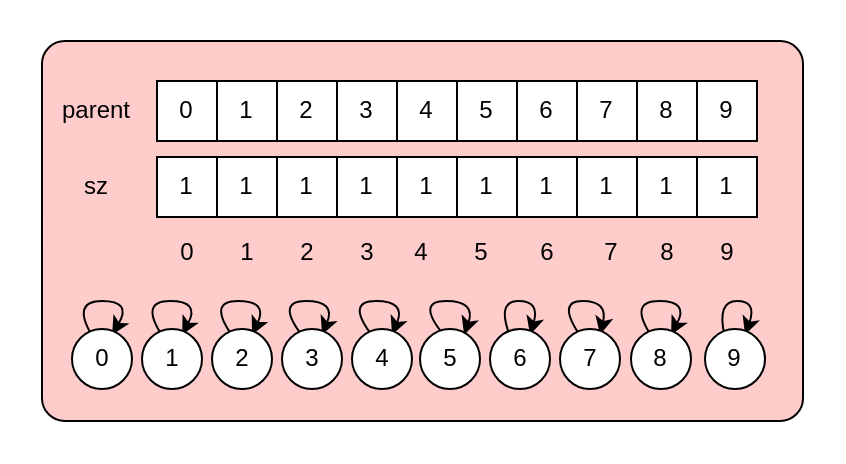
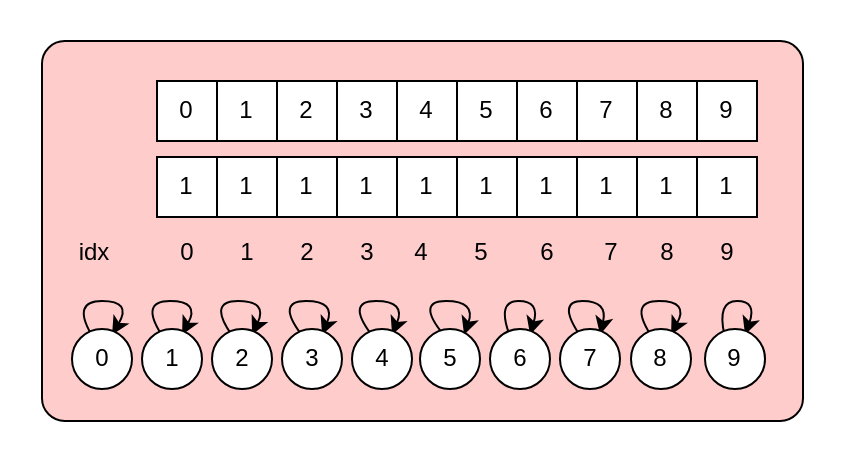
- <mxCell id="13" value="parent" style="text;html=1;strokeColor=none;fillColor=none;align=center;verticalAlign=middle;whiteSpace=wrap;rounded=0;" vertex="1" parent="1"><mxGeometry x="28" y="40" width="40" height="30" as="geometry" /></mxCell>
- <mxCell id="55" value="sz" style="text;html=1;strokeColor=none;fillColor=none;align=center;verticalAlign=middle;whiteSpace=wrap;rounded=0;" vertex="1" parent="1"><mxGeometry x="28" y="78" width="40" height="30" as="geometry" /></mxCell>
+ <mxCell id="14" value="idx" style="text;html=1;strokeColor=none;fillColor=none;align=center;verticalAlign=middle;whiteSpace=wrap;rounded=0;" vertex="1" parent="1"><mxGeometry x="27" y="111" width="40" height="30" as="geometry" /></mxCell>
